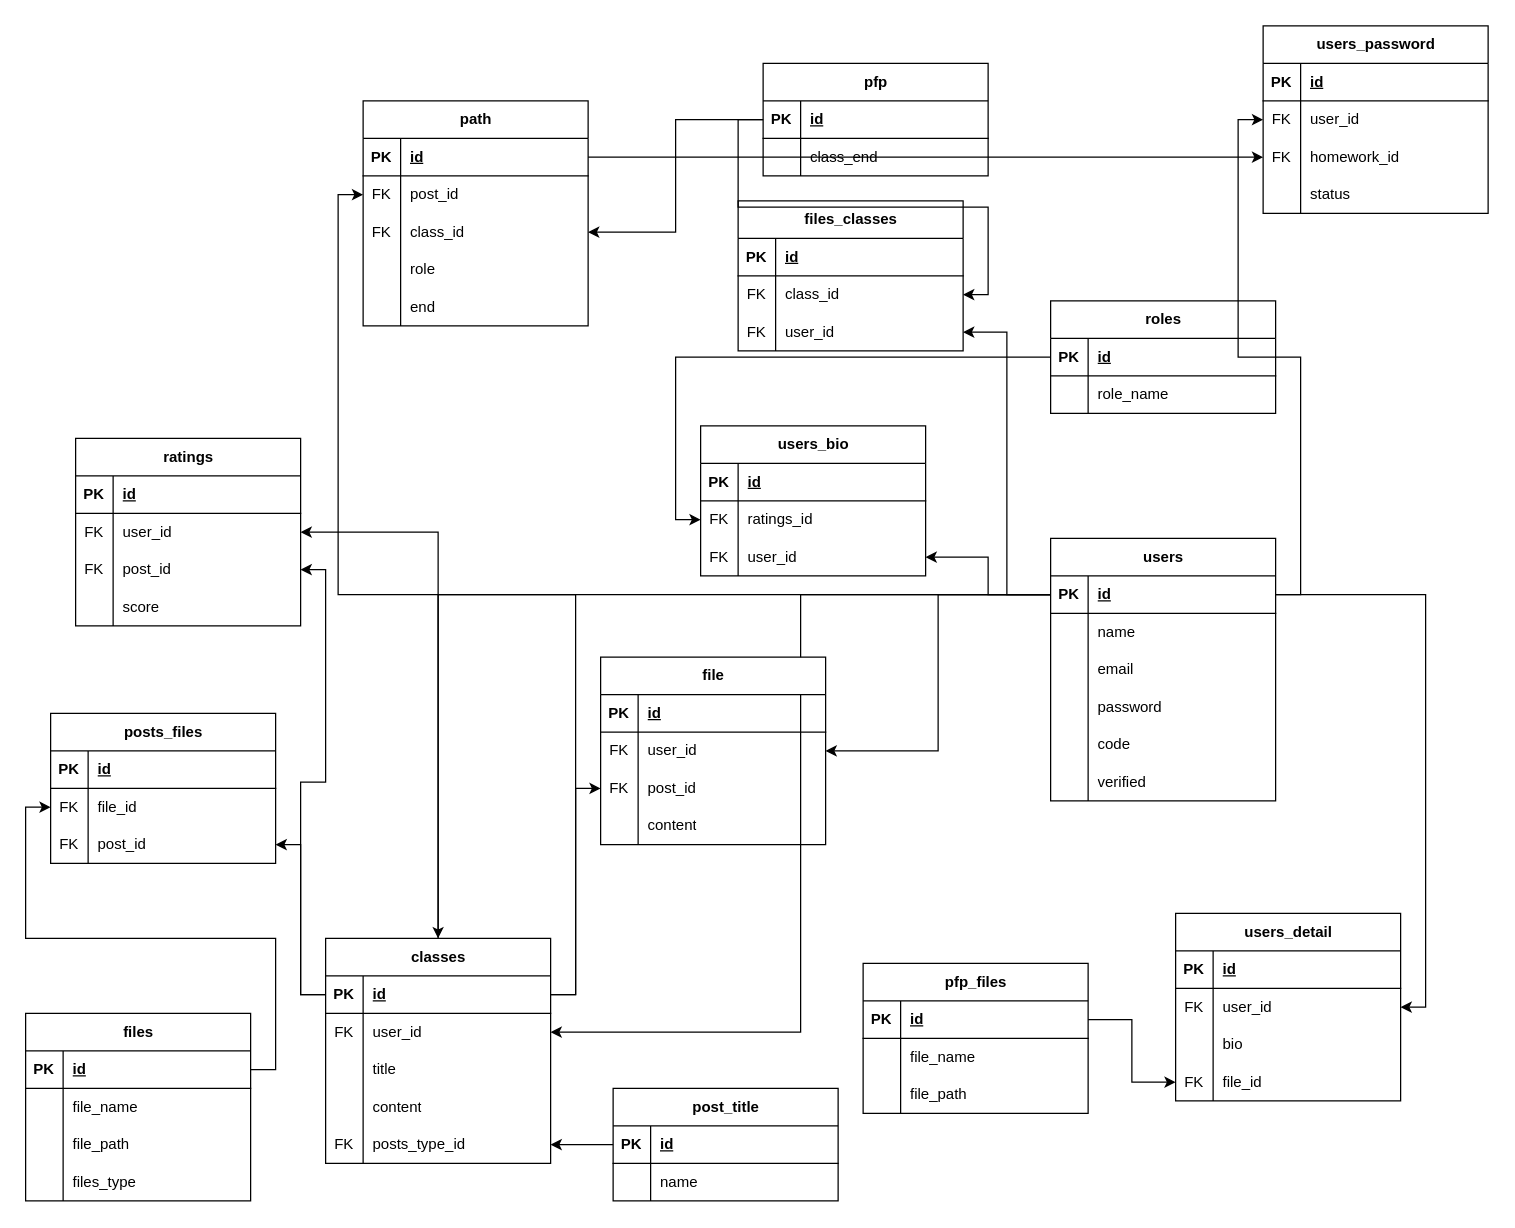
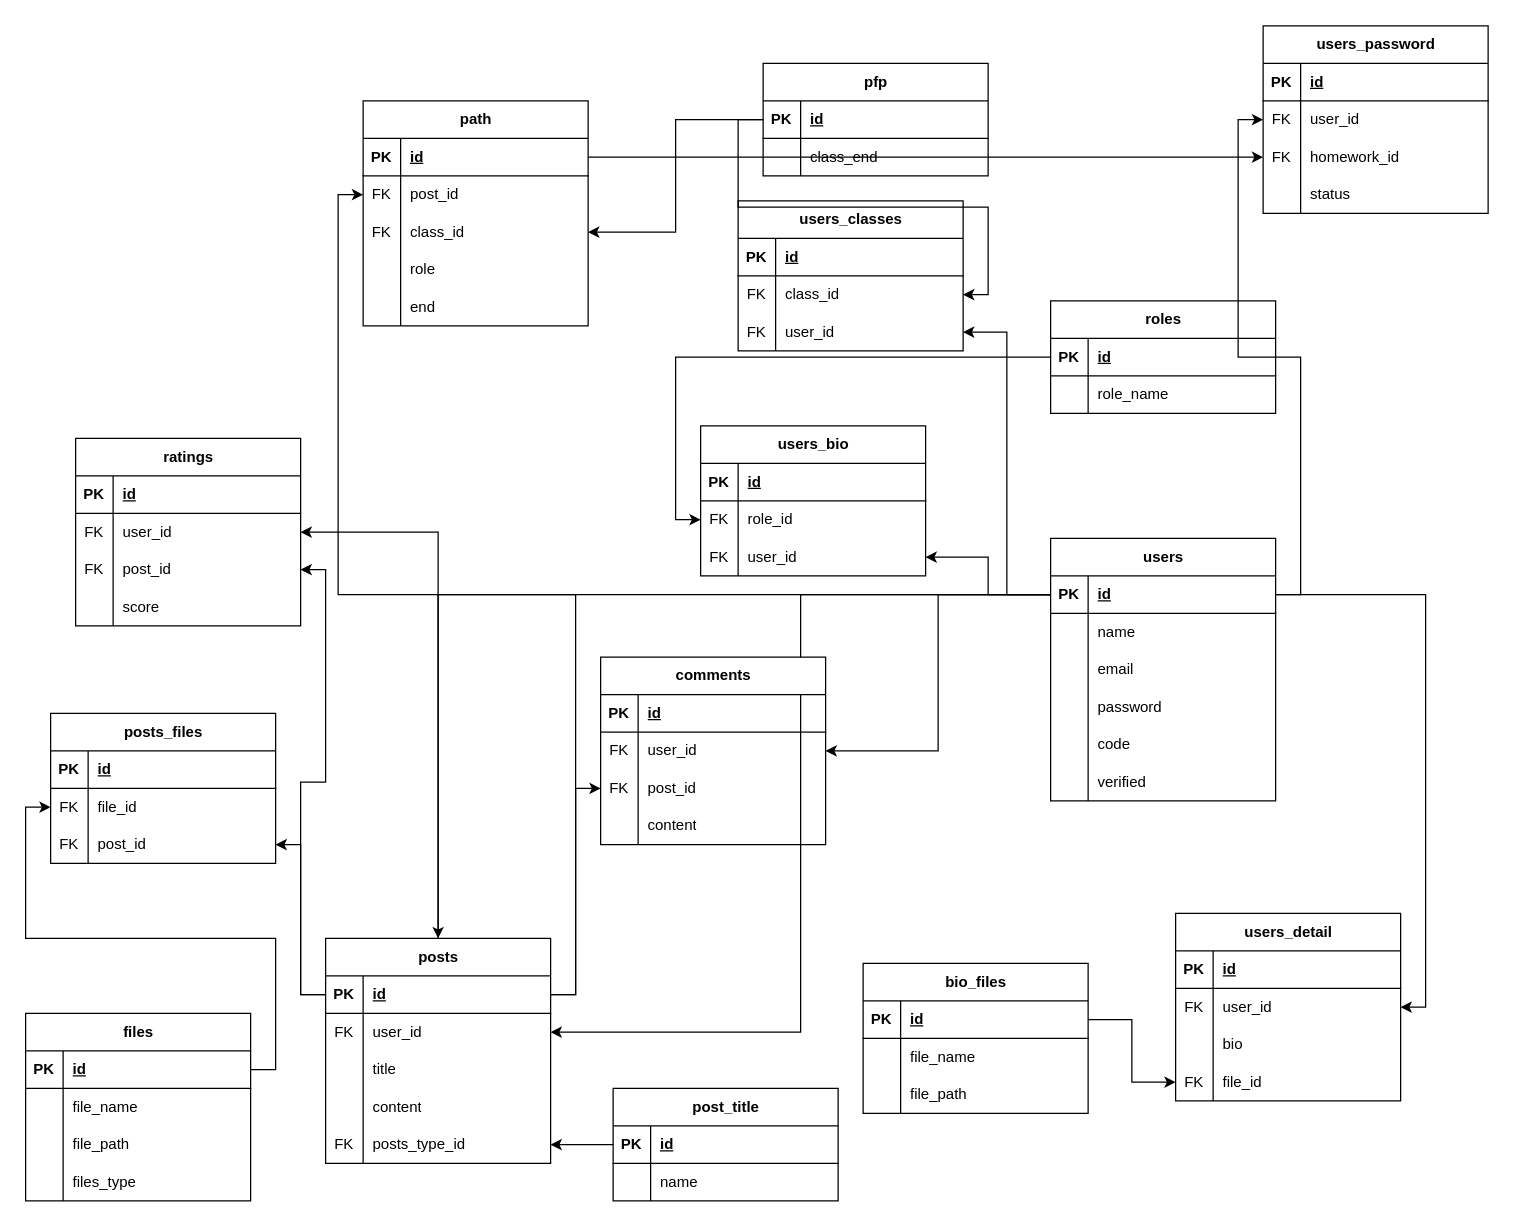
- <mxCell id="47" value="files_classes" style="shape=table;startSize=30;container=1;collapsible=1;childLayout=tableLayout;fixedRows=1;rowLines=0;fontStyle=1;align=center;resizeLast=1;html=1;" parent="1" vertex="1"><mxGeometry x="590" y="160" width="180" height="120" as="geometry" /></mxCell>
+ <mxCell id="47" value="users_classes" style="shape=table;startSize=30;container=1;collapsible=1;childLayout=tableLayout;fixedRows=1;rowLines=0;fontStyle=1;align=center;resizeLast=1;html=1;" parent="1" vertex="1"><mxGeometry x="590" y="160" width="180" height="120" as="geometry" /></mxCell>
- <mxCell id="34" value="ratings_id" style="shape=partialRectangle;connectable=0;fillColor=none;top=0;left=0;bottom=0;right=0;align=left;spacingLeft=6;overflow=hidden;whiteSpace=wrap;html=1;" parent="32" vertex="1"><mxGeometry x="30" width="150" height="30" as="geometry"><mxRectangle width="150" height="30" as="alternateBounds" /></mxGeometry></mxCell>
+ <mxCell id="34" value="role_id" style="shape=partialRectangle;connectable=0;fillColor=none;top=0;left=0;bottom=0;right=0;align=left;spacingLeft=6;overflow=hidden;whiteSpace=wrap;html=1;" parent="32" vertex="1"><mxGeometry x="30" width="150" height="30" as="geometry"><mxRectangle width="150" height="30" as="alternateBounds" /></mxGeometry></mxCell>
- <mxCell id="126" value="file" style="shape=table;startSize=30;container=1;collapsible=1;childLayout=tableLayout;fixedRows=1;rowLines=0;fontStyle=1;align=center;resizeLast=1;html=1;" parent="1" vertex="1"><mxGeometry x="480" y="525" width="180" height="150" as="geometry" /></mxCell>
+ <mxCell id="126" value="comments" style="shape=table;startSize=30;container=1;collapsible=1;childLayout=tableLayout;fixedRows=1;rowLines=0;fontStyle=1;align=center;resizeLast=1;html=1;" parent="1" vertex="1"><mxGeometry x="480" y="525" width="180" height="150" as="geometry" /></mxCell>
- <mxCell id="182" value="classes" style="shape=table;startSize=30;container=1;collapsible=1;childLayout=tableLayout;fixedRows=1;rowLines=0;fontStyle=1;align=center;resizeLast=1;html=1;" parent="1" vertex="1"><mxGeometry x="260" y="750" width="180" height="180" as="geometry" /></mxCell>
+ <mxCell id="182" value="posts" style="shape=table;startSize=30;container=1;collapsible=1;childLayout=tableLayout;fixedRows=1;rowLines=0;fontStyle=1;align=center;resizeLast=1;html=1;" parent="1" vertex="1"><mxGeometry x="260" y="750" width="180" height="180" as="geometry" /></mxCell>
- <mxCell id="154" value="pfp_files" style="shape=table;startSize=30;container=1;collapsible=1;childLayout=tableLayout;fixedRows=1;rowLines=0;fontStyle=1;align=center;resizeLast=1;html=1;" parent="1" vertex="1"><mxGeometry x="690" y="770" width="180" height="120" as="geometry" /></mxCell>
+ <mxCell id="154" value="bio_files" style="shape=table;startSize=30;container=1;collapsible=1;childLayout=tableLayout;fixedRows=1;rowLines=0;fontStyle=1;align=center;resizeLast=1;html=1;" parent="1" vertex="1"><mxGeometry x="690" y="770" width="180" height="120" as="geometry" /></mxCell>
